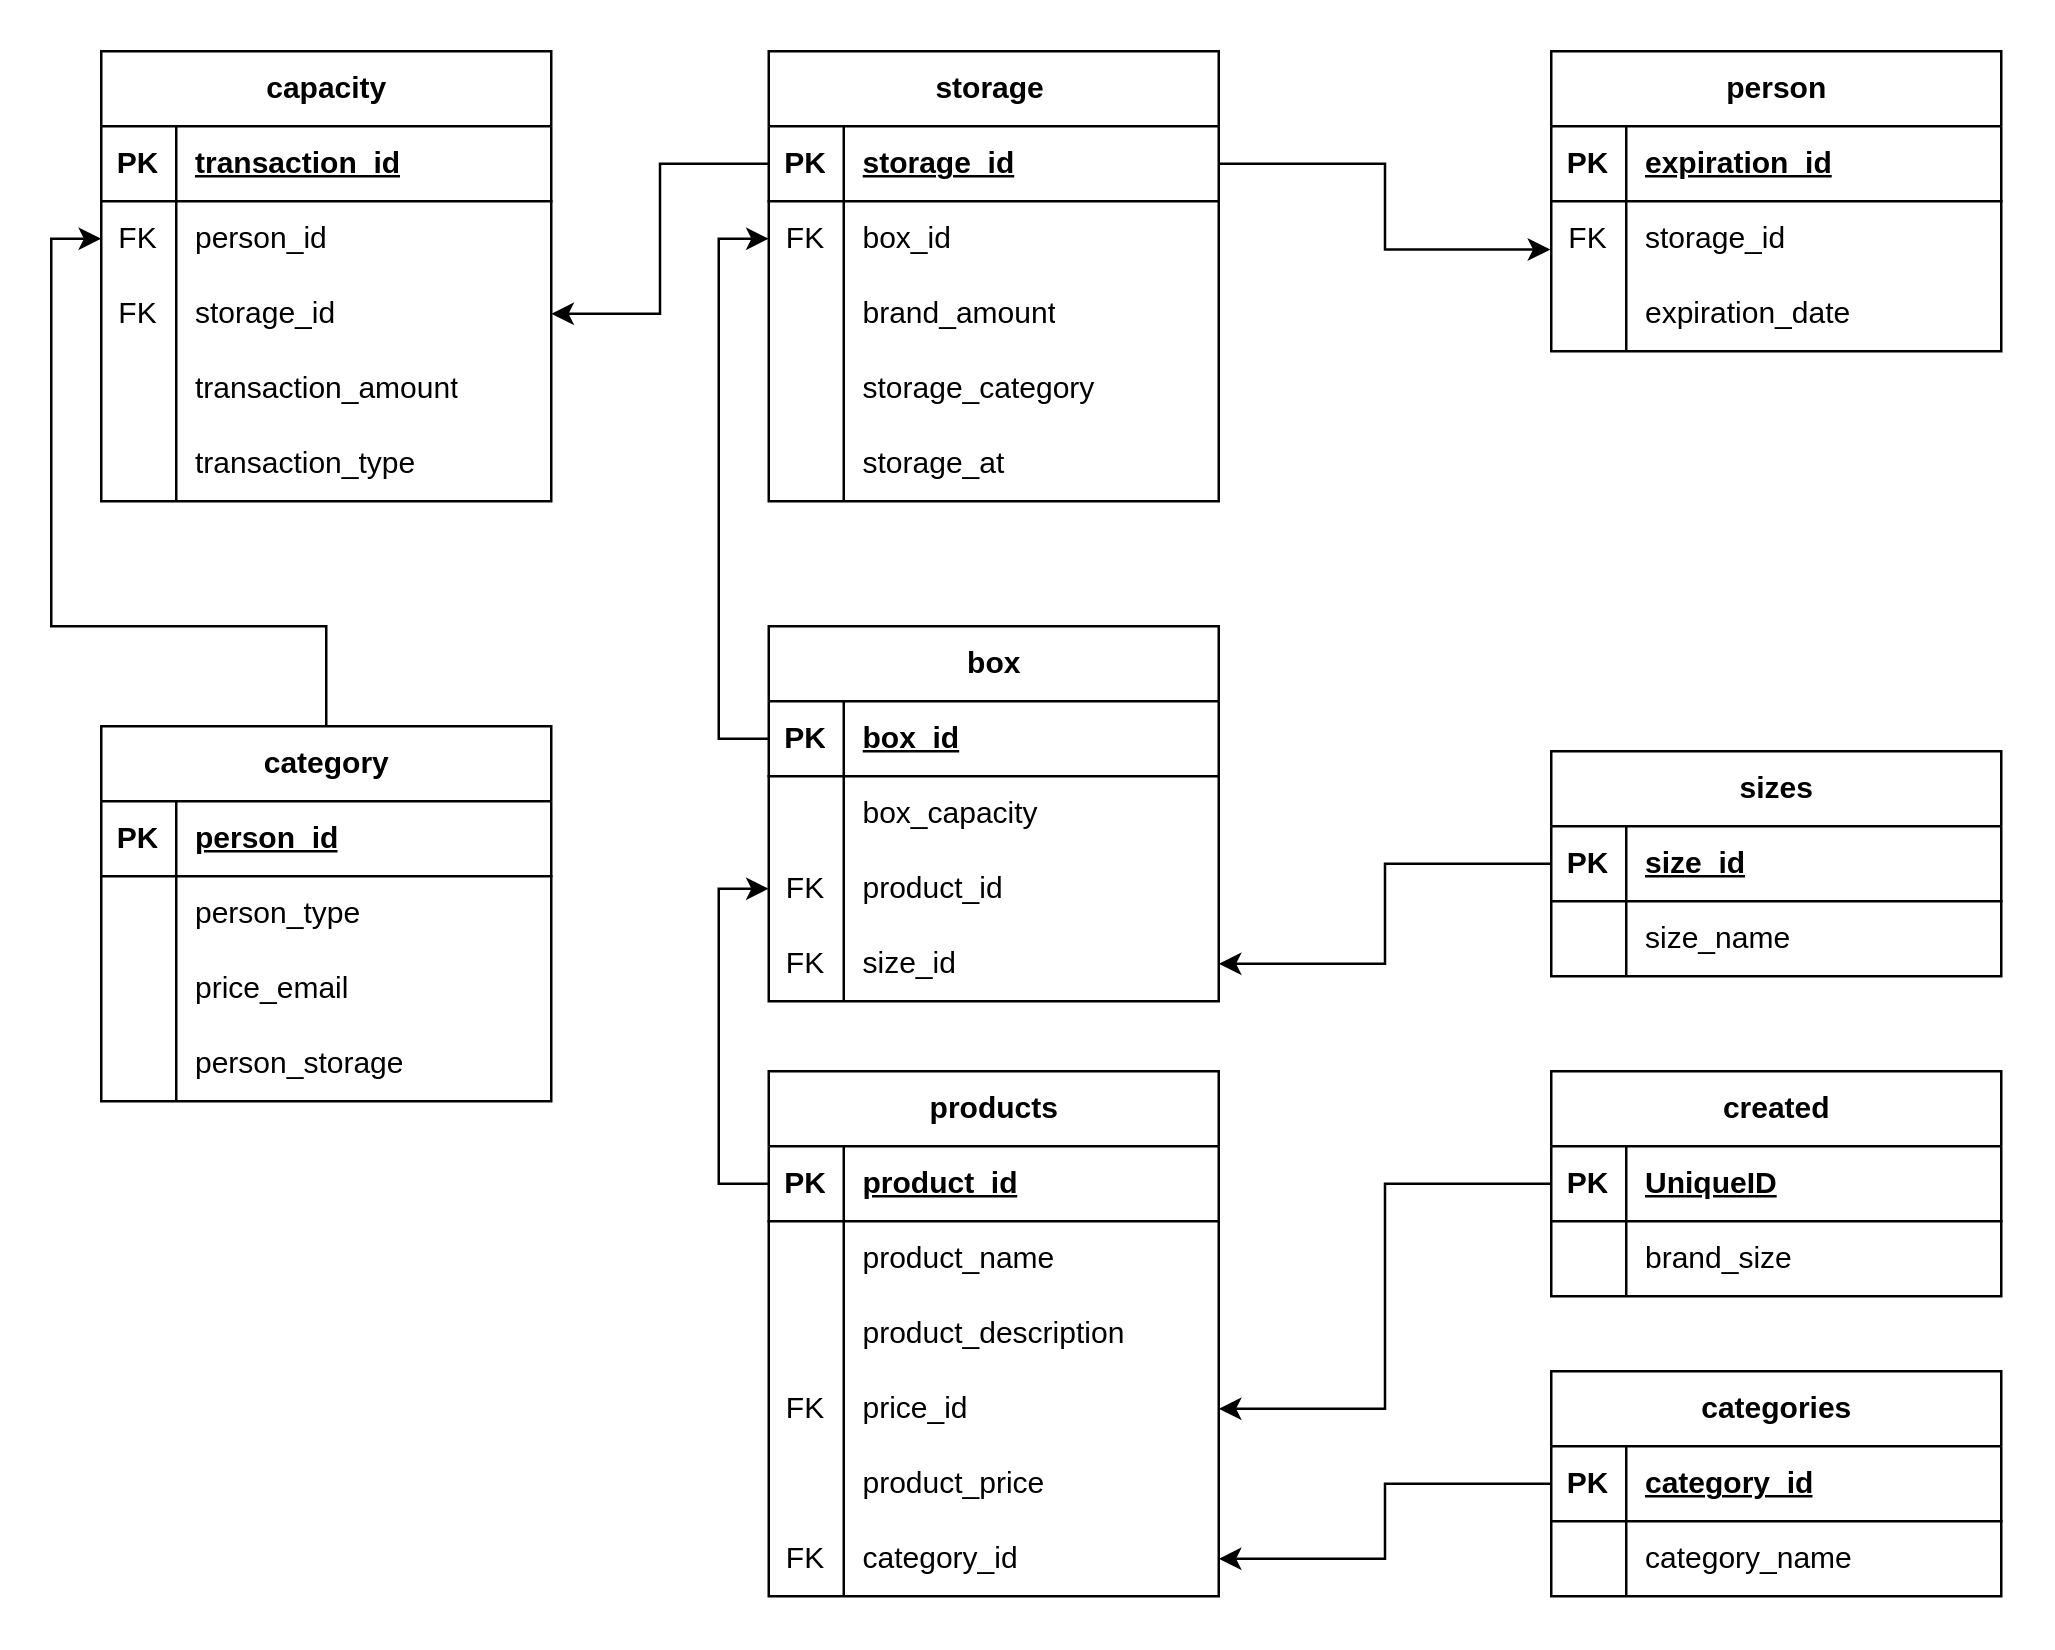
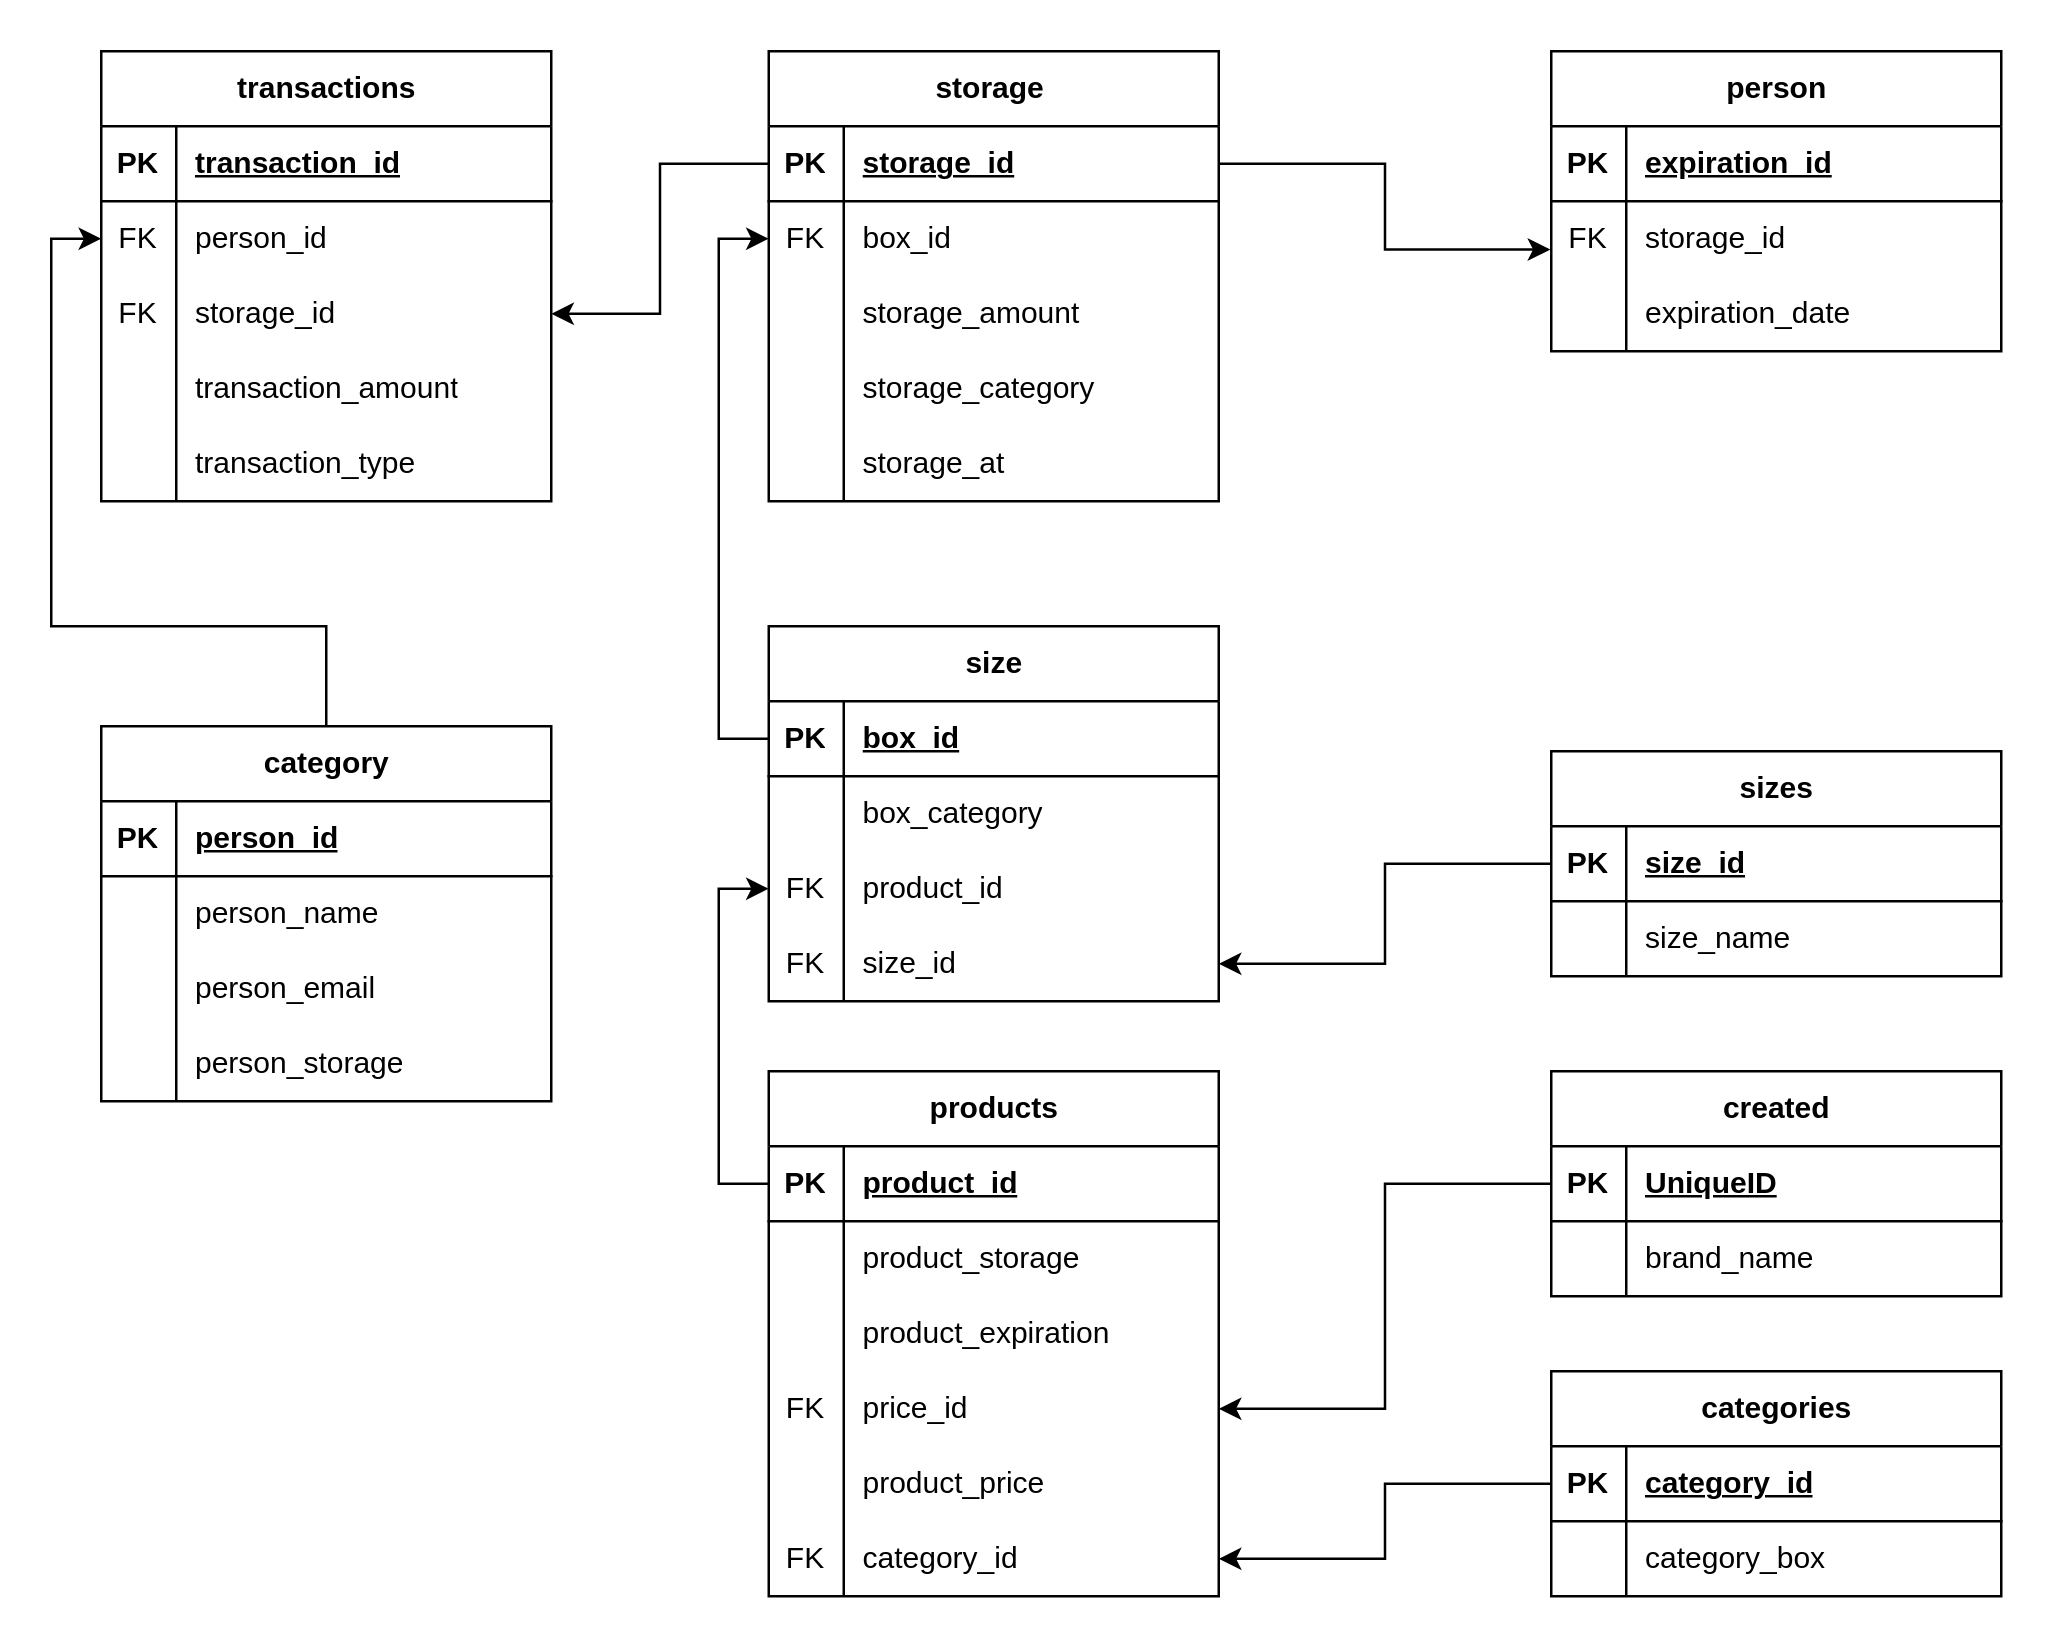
- <mxCell id="37" value="capacity" style="shape=table;startSize=30;container=1;collapsible=1;childLayout=tableLayout;fixedRows=1;rowLines=0;fontStyle=1;align=center;resizeLast=1;html=1;" vertex="1" parent="1"><mxGeometry x="40" width="180" height="180" as="geometry" y="20" /></mxCell>
+ <mxCell id="37" value="transactions" style="shape=table;startSize=30;container=1;collapsible=1;childLayout=tableLayout;fixedRows=1;rowLines=0;fontStyle=1;align=center;resizeLast=1;html=1;" vertex="1" parent="1"><mxGeometry x="40" width="180" height="180" as="geometry" y="20" /></mxCell>
- <mxCell id="30" value="brand_amount" style="shape=partialRectangle;connectable=0;fillColor=none;top=0;left=0;bottom=0;right=0;align=left;spacingLeft=6;overflow=hidden;whiteSpace=wrap;html=1;" vertex="1" parent="28"><mxGeometry x="30" width="150" height="30" as="geometry"><mxRectangle width="150" height="30" as="alternateBounds" /></mxGeometry></mxCell>
+ <mxCell id="30" value="storage_amount" style="shape=partialRectangle;connectable=0;fillColor=none;top=0;left=0;bottom=0;right=0;align=left;spacingLeft=6;overflow=hidden;whiteSpace=wrap;html=1;" vertex="1" parent="28"><mxGeometry x="30" width="150" height="30" as="geometry"><mxRectangle width="150" height="30" as="alternateBounds" /></mxGeometry></mxCell>
- <mxCell id="103" value="box" style="shape=table;startSize=30;container=1;collapsible=1;childLayout=tableLayout;fixedRows=1;rowLines=0;fontStyle=1;align=center;resizeLast=1;html=1;" vertex="1" parent="1"><mxGeometry x="307" y="250" width="180" height="150" as="geometry" /></mxCell>
+ <mxCell id="103" value="size" style="shape=table;startSize=30;container=1;collapsible=1;childLayout=tableLayout;fixedRows=1;rowLines=0;fontStyle=1;align=center;resizeLast=1;html=1;" vertex="1" parent="1"><mxGeometry x="307" y="250" width="180" height="150" as="geometry" /></mxCell>
- <mxCell id="109" value="&lt;div&gt;box_capacity&lt;/div&gt;" style="shape=partialRectangle;connectable=0;fillColor=none;top=0;left=0;bottom=0;right=0;align=left;spacingLeft=6;overflow=hidden;whiteSpace=wrap;html=1;" vertex="1" parent="107"><mxGeometry x="30" width="150" height="30" as="geometry"><mxRectangle width="150" height="30" as="alternateBounds" /></mxGeometry></mxCell>
+ <mxCell id="109" value="&lt;div&gt;box_category&lt;/div&gt;" style="shape=partialRectangle;connectable=0;fillColor=none;top=0;left=0;bottom=0;right=0;align=left;spacingLeft=6;overflow=hidden;whiteSpace=wrap;html=1;" vertex="1" parent="107"><mxGeometry x="30" width="150" height="30" as="geometry"><mxRectangle width="150" height="30" as="alternateBounds" /></mxGeometry></mxCell>
- <mxCell id="60" value="person_type" style="shape=partialRectangle;connectable=0;fillColor=none;top=0;left=0;bottom=0;right=0;align=left;spacingLeft=6;overflow=hidden;whiteSpace=wrap;html=1;" vertex="1" parent="58"><mxGeometry x="30" width="150" height="30" as="geometry"><mxRectangle width="150" height="30" as="alternateBounds" /></mxGeometry></mxCell>
+ <mxCell id="60" value="person_name" style="shape=partialRectangle;connectable=0;fillColor=none;top=0;left=0;bottom=0;right=0;align=left;spacingLeft=6;overflow=hidden;whiteSpace=wrap;html=1;" vertex="1" parent="58"><mxGeometry x="30" width="150" height="30" as="geometry"><mxRectangle width="150" height="30" as="alternateBounds" /></mxGeometry></mxCell>
- <mxCell id="63" value="price_email" style="shape=partialRectangle;connectable=0;fillColor=none;top=0;left=0;bottom=0;right=0;align=left;spacingLeft=6;overflow=hidden;whiteSpace=wrap;html=1;" vertex="1" parent="61"><mxGeometry x="30" width="150" height="30" as="geometry"><mxRectangle width="150" height="30" as="alternateBounds" /></mxGeometry></mxCell>
+ <mxCell id="63" value="person_email" style="shape=partialRectangle;connectable=0;fillColor=none;top=0;left=0;bottom=0;right=0;align=left;spacingLeft=6;overflow=hidden;whiteSpace=wrap;html=1;" vertex="1" parent="61"><mxGeometry x="30" width="150" height="30" as="geometry"><mxRectangle width="150" height="30" as="alternateBounds" /></mxGeometry></mxCell>
- <mxCell id="8" value="product_name" style="shape=partialRectangle;connectable=0;fillColor=none;top=0;left=0;bottom=0;right=0;align=left;spacingLeft=6;overflow=hidden;whiteSpace=wrap;html=1;" vertex="1" parent="6"><mxGeometry x="30" width="150" height="30" as="geometry"><mxRectangle width="150" height="30" as="alternateBounds" /></mxGeometry></mxCell>
+ <mxCell id="8" value="product_storage" style="shape=partialRectangle;connectable=0;fillColor=none;top=0;left=0;bottom=0;right=0;align=left;spacingLeft=6;overflow=hidden;whiteSpace=wrap;html=1;" vertex="1" parent="6"><mxGeometry x="30" width="150" height="30" as="geometry"><mxRectangle width="150" height="30" as="alternateBounds" /></mxGeometry></mxCell>
- <mxCell id="74" value="brand_size" style="shape=partialRectangle;connectable=0;fillColor=none;top=0;left=0;bottom=0;right=0;align=left;spacingLeft=6;overflow=hidden;whiteSpace=wrap;html=1;" vertex="1" parent="72"><mxGeometry x="30" width="150" height="30" as="geometry"><mxRectangle width="150" height="30" as="alternateBounds" /></mxGeometry></mxCell>
+ <mxCell id="74" value="brand_name" style="shape=partialRectangle;connectable=0;fillColor=none;top=0;left=0;bottom=0;right=0;align=left;spacingLeft=6;overflow=hidden;whiteSpace=wrap;html=1;" vertex="1" parent="72"><mxGeometry x="30" width="150" height="30" as="geometry"><mxRectangle width="150" height="30" as="alternateBounds" /></mxGeometry></mxCell>
- <mxCell id="11" value="product_description" style="shape=partialRectangle;connectable=0;fillColor=none;top=0;left=0;bottom=0;right=0;align=left;spacingLeft=6;overflow=hidden;whiteSpace=wrap;html=1;" vertex="1" parent="9"><mxGeometry x="30" width="150" height="30" as="geometry"><mxRectangle width="150" height="30" as="alternateBounds" /></mxGeometry></mxCell>
+ <mxCell id="11" value="product_expiration" style="shape=partialRectangle;connectable=0;fillColor=none;top=0;left=0;bottom=0;right=0;align=left;spacingLeft=6;overflow=hidden;whiteSpace=wrap;html=1;" vertex="1" parent="9"><mxGeometry x="30" width="150" height="30" as="geometry"><mxRectangle width="150" height="30" as="alternateBounds" /></mxGeometry></mxCell>
- <mxCell id="82" value="category_name" style="shape=partialRectangle;connectable=0;fillColor=none;top=0;left=0;bottom=0;right=0;align=left;spacingLeft=6;overflow=hidden;whiteSpace=wrap;html=1;" vertex="1" parent="80"><mxGeometry x="30" width="150" height="30" as="geometry"><mxRectangle width="150" height="30" as="alternateBounds" /></mxGeometry></mxCell>
+ <mxCell id="82" value="category_box" style="shape=partialRectangle;connectable=0;fillColor=none;top=0;left=0;bottom=0;right=0;align=left;spacingLeft=6;overflow=hidden;whiteSpace=wrap;html=1;" vertex="1" parent="80"><mxGeometry x="30" width="150" height="30" as="geometry"><mxRectangle width="150" height="30" as="alternateBounds" /></mxGeometry></mxCell>
